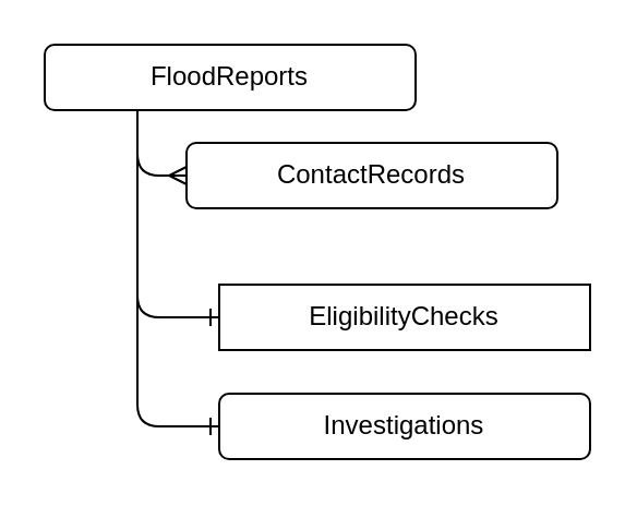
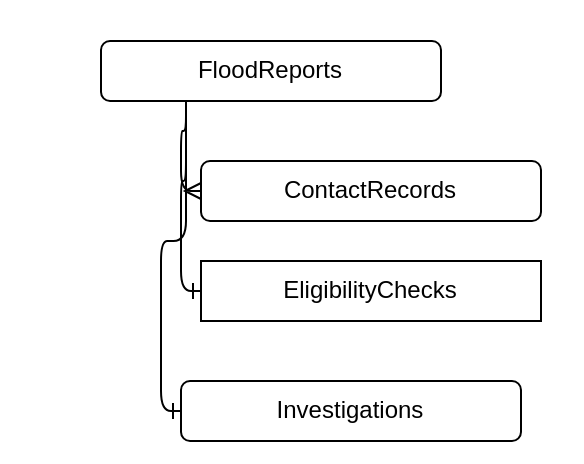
- <mxCell id="4" value="FloodReports" style="rounded=1;whiteSpace=wrap;html=1;" parent="1" vertex="1"><mxGeometry x="20" y="20" width="170" height="30" as="geometry" /></mxCell>
+ <mxCell id="4" value="FloodReports" style="rounded=1;whiteSpace=wrap;html=1;" parent="1" vertex="1"><mxGeometry x="50" y="20" width="170" height="30" as="geometry" /></mxCell>
- <mxCell id="2" value="ContactRecords" style="rounded=1;whiteSpace=wrap;html=1;" parent="1" vertex="1"><mxGeometry x="85" y="65" width="170" height="30" as="geometry" /></mxCell>
+ <mxCell id="2" value="ContactRecords" style="rounded=1;whiteSpace=wrap;html=1;" parent="1" vertex="1"><mxGeometry x="100" y="80" width="170" height="30" as="geometry" /></mxCell>
- <mxCell id="5" value="Investigations" style="rounded=1;whiteSpace=wrap;html=1;" parent="1" vertex="1"><mxGeometry x="100" y="180" width="170" height="30" as="geometry" /></mxCell>
+ <mxCell id="5" value="Investigations" style="rounded=1;whiteSpace=wrap;html=1;" parent="1" vertex="1"><mxGeometry x="90" y="190" width="170" height="30" as="geometry" /></mxCell>
